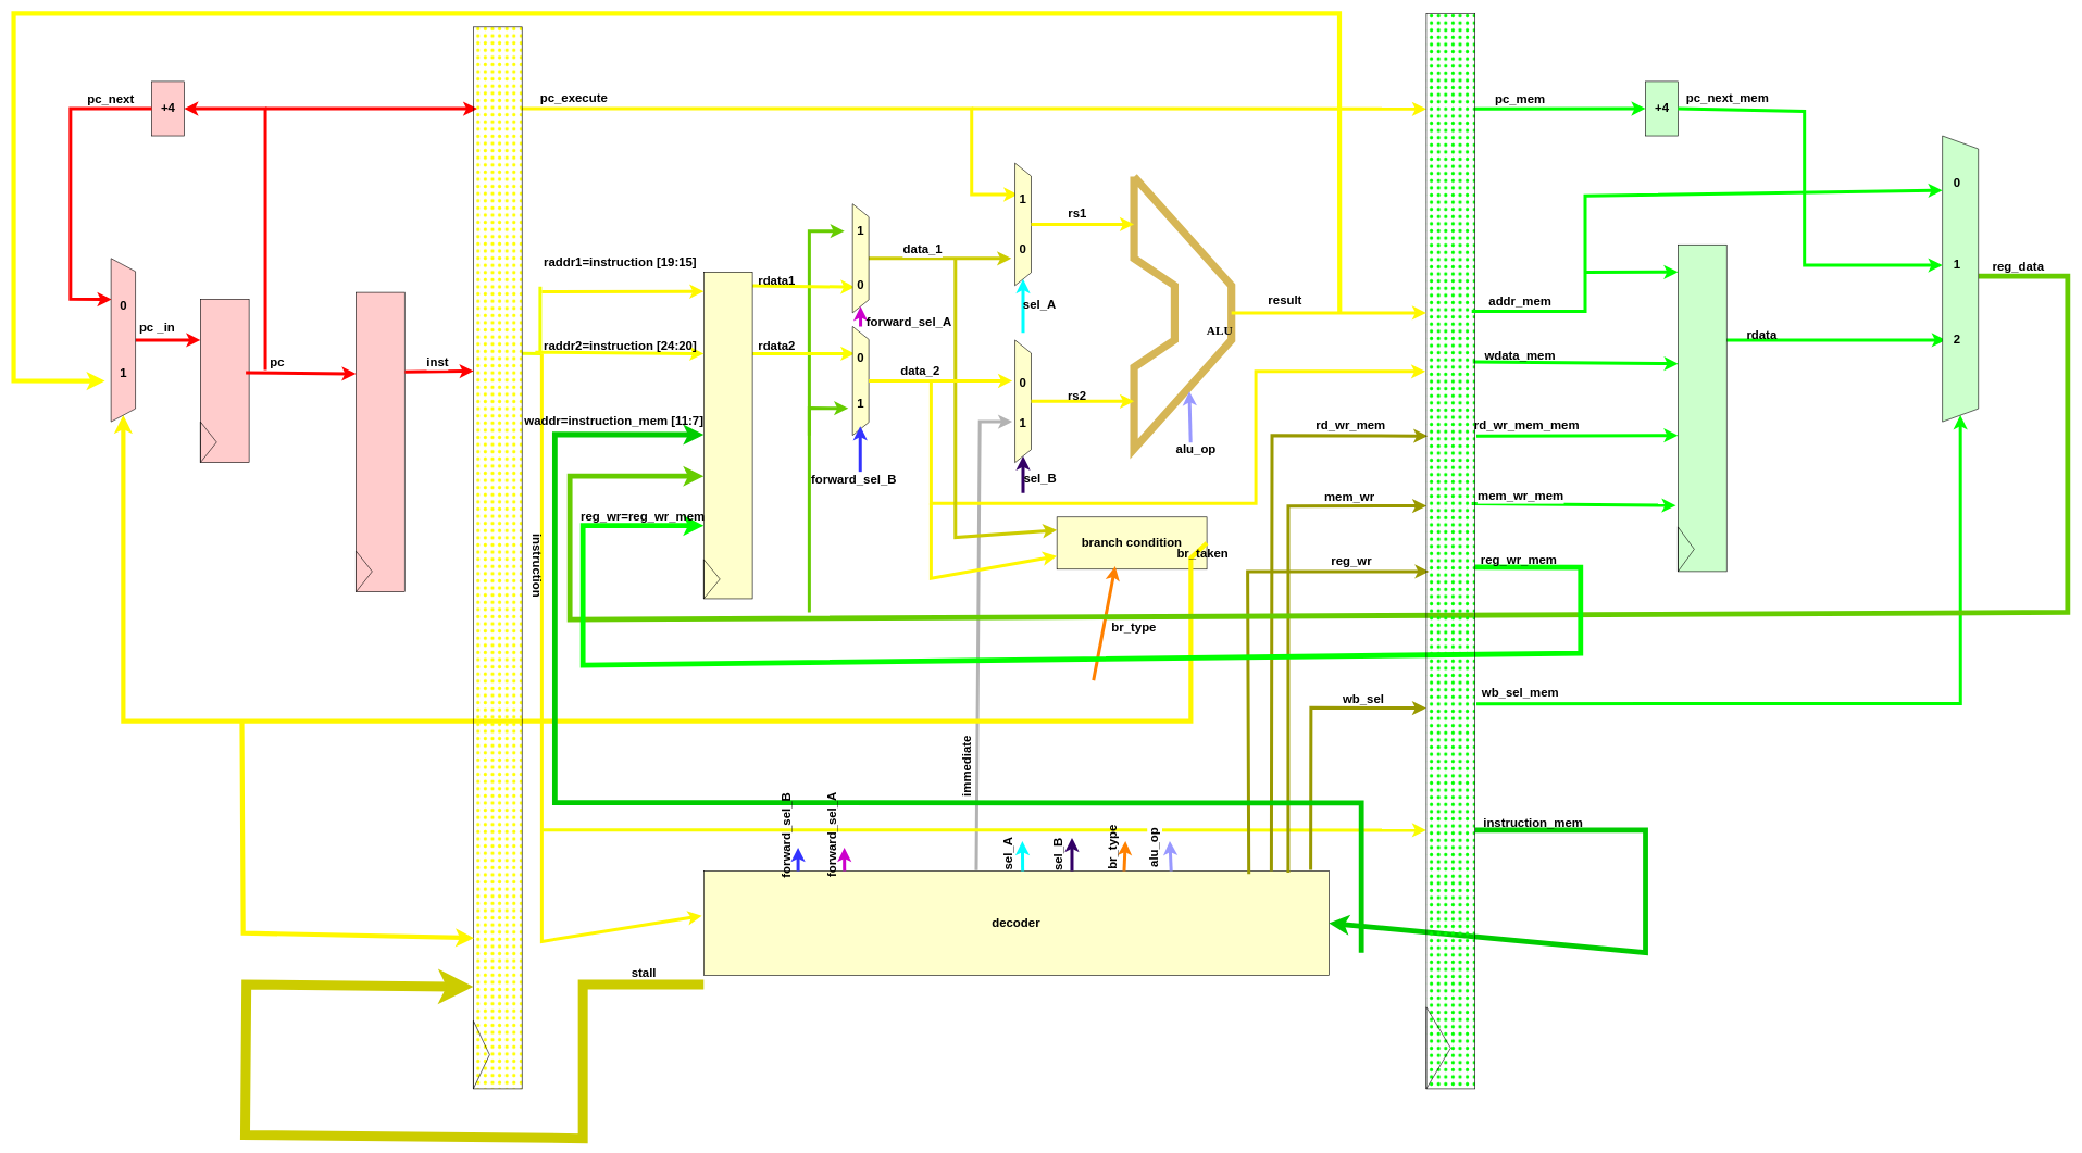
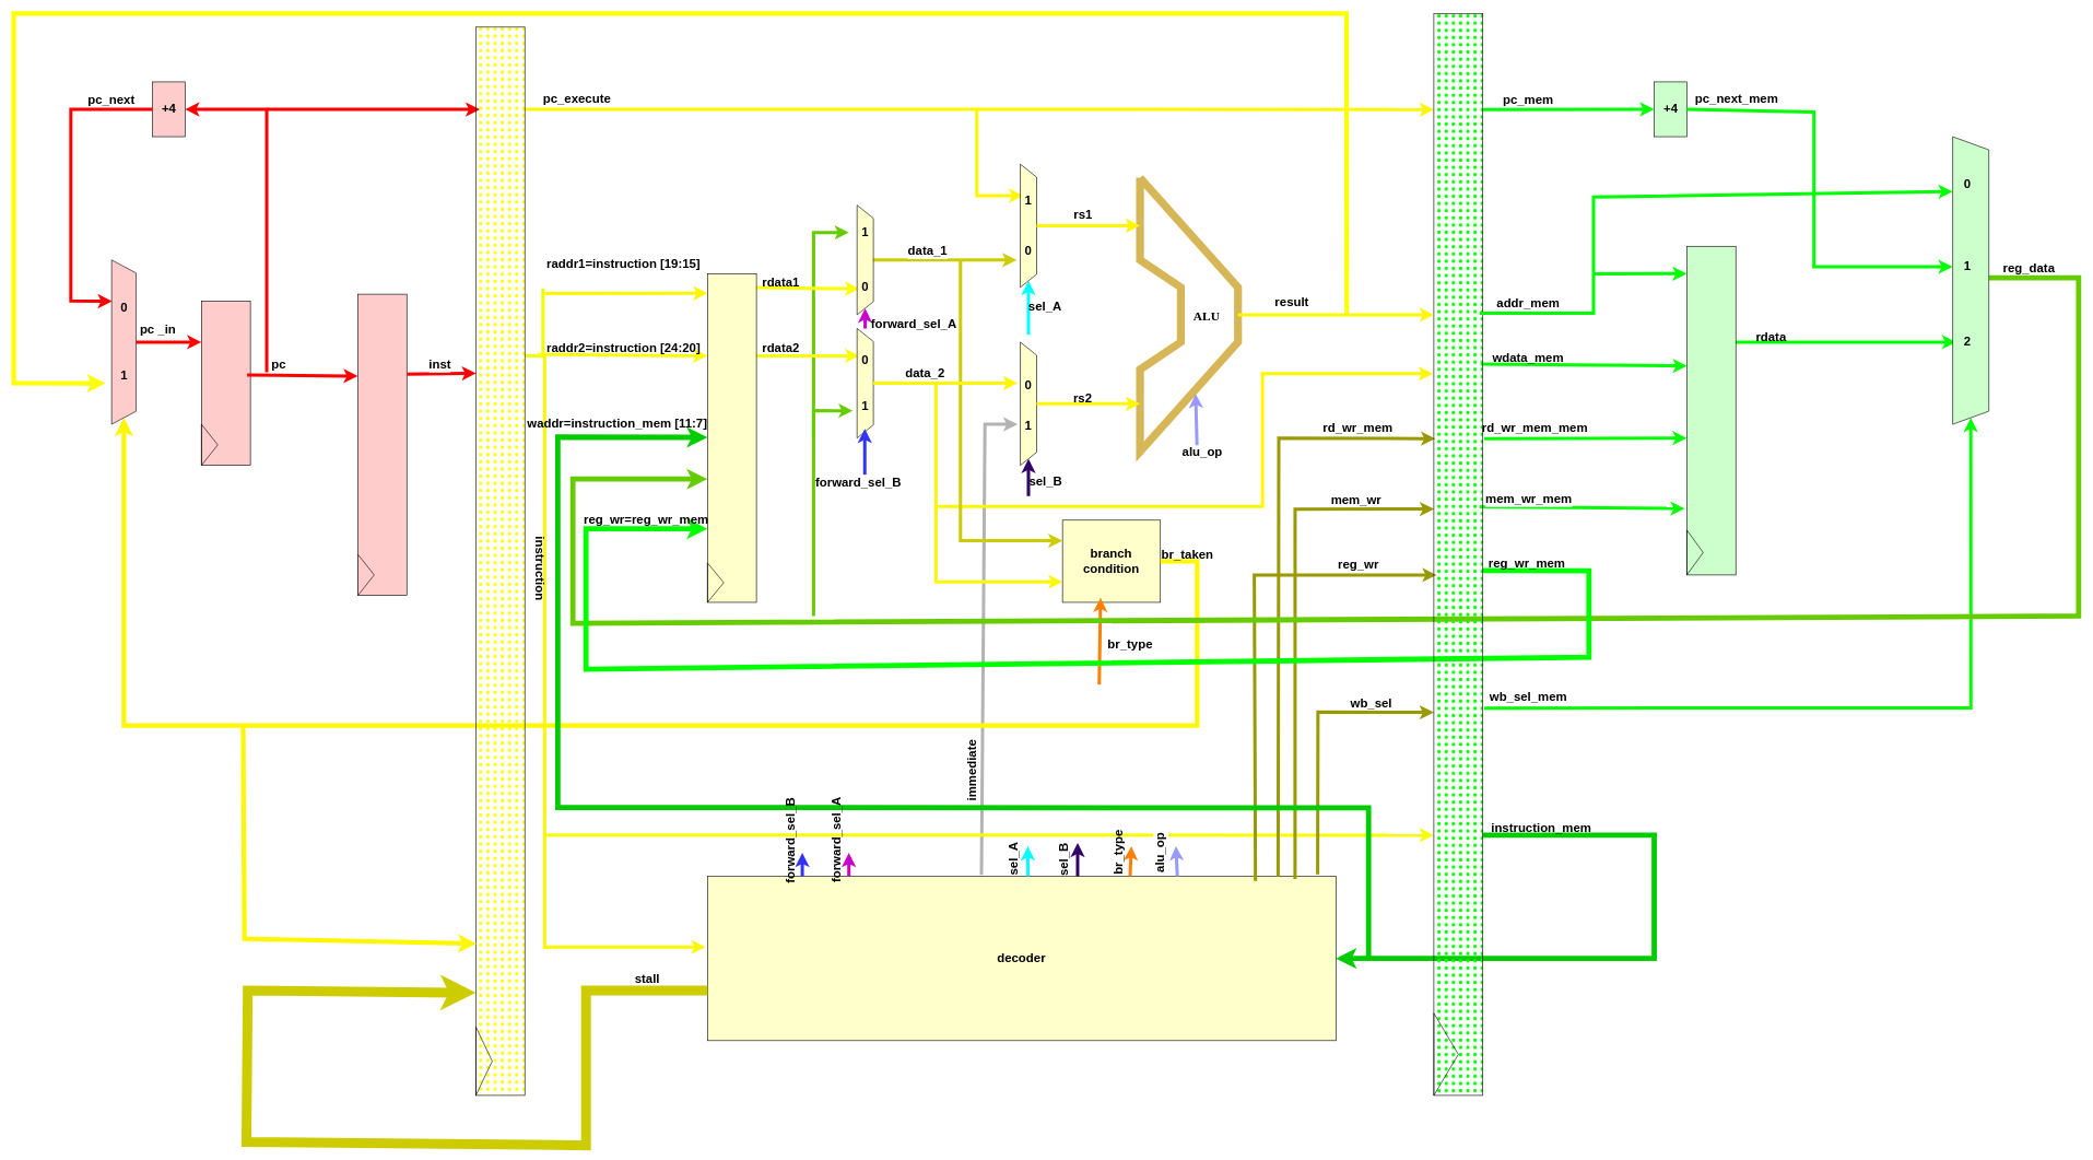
- <mxCell id="126" value="ALU" style="text;align=center;verticalAlign=middle;resizable=0;points=[];autosize=1;strokeColor=none;fillColor=none;fontSize=19;fontStyle=1;fontFamily=Times New Roman;container=0;" parent="2" vertex="1"><mxGeometry x="1820" y="465.38" width="60" height="40" as="geometry" /></mxCell>
+ <mxCell id="126" value="ALU" style="text;align=center;verticalAlign=middle;resizable=0;points=[];autosize=1;strokeColor=none;fillColor=none;fontSize=19;fontStyle=1;fontFamily=Times New Roman;container=0;" parent="2" vertex="1"><mxGeometry x="1790" y="440.38" width="60" height="40" as="geometry" /></mxCell>
- <mxCell id="57" value="&lt;span&gt;&lt;font&gt;branch condition&lt;/font&gt;&lt;/span&gt;" style="rounded=0;whiteSpace=wrap;html=1;fillColor=#FFFFCC;container=0;fontSize=19;fontStyle=1" parent="2" vertex="1"><mxGeometry x="1599.901" y="772.785" width="230" height="80" as="geometry" /></mxCell>
+ <mxCell id="57" value="&lt;span&gt;&lt;font&gt;branch condition&lt;/font&gt;&lt;/span&gt;" style="rounded=0;whiteSpace=wrap;html=1;fillColor=#FFFFCC;container=0;fontSize=19;fontStyle=1" parent="2" vertex="1"><mxGeometry x="1599.901" y="772.785" width="149.407" height="125.316" as="geometry" /></mxCell>
- <mxCell id="15" value="&lt;span&gt;&lt;font&gt;decoder&lt;/font&gt;&lt;/span&gt;" style="rounded=0;whiteSpace=wrap;html=1;fillColor=#FFFFCC;container=0;fontSize=19;fontStyle=1" parent="2" vertex="1"><mxGeometry x="1058.3" y="1315.823" width="958.696" height="160" as="geometry" /></mxCell>
+ <mxCell id="15" value="&lt;span&gt;&lt;font&gt;decoder&lt;/font&gt;&lt;/span&gt;" style="rounded=0;whiteSpace=wrap;html=1;fillColor=#FFFFCC;container=0;fontSize=19;fontStyle=1" parent="2" vertex="1"><mxGeometry x="1058.3" y="1315.823" width="958.696" height="250.633" as="geometry" /></mxCell>
